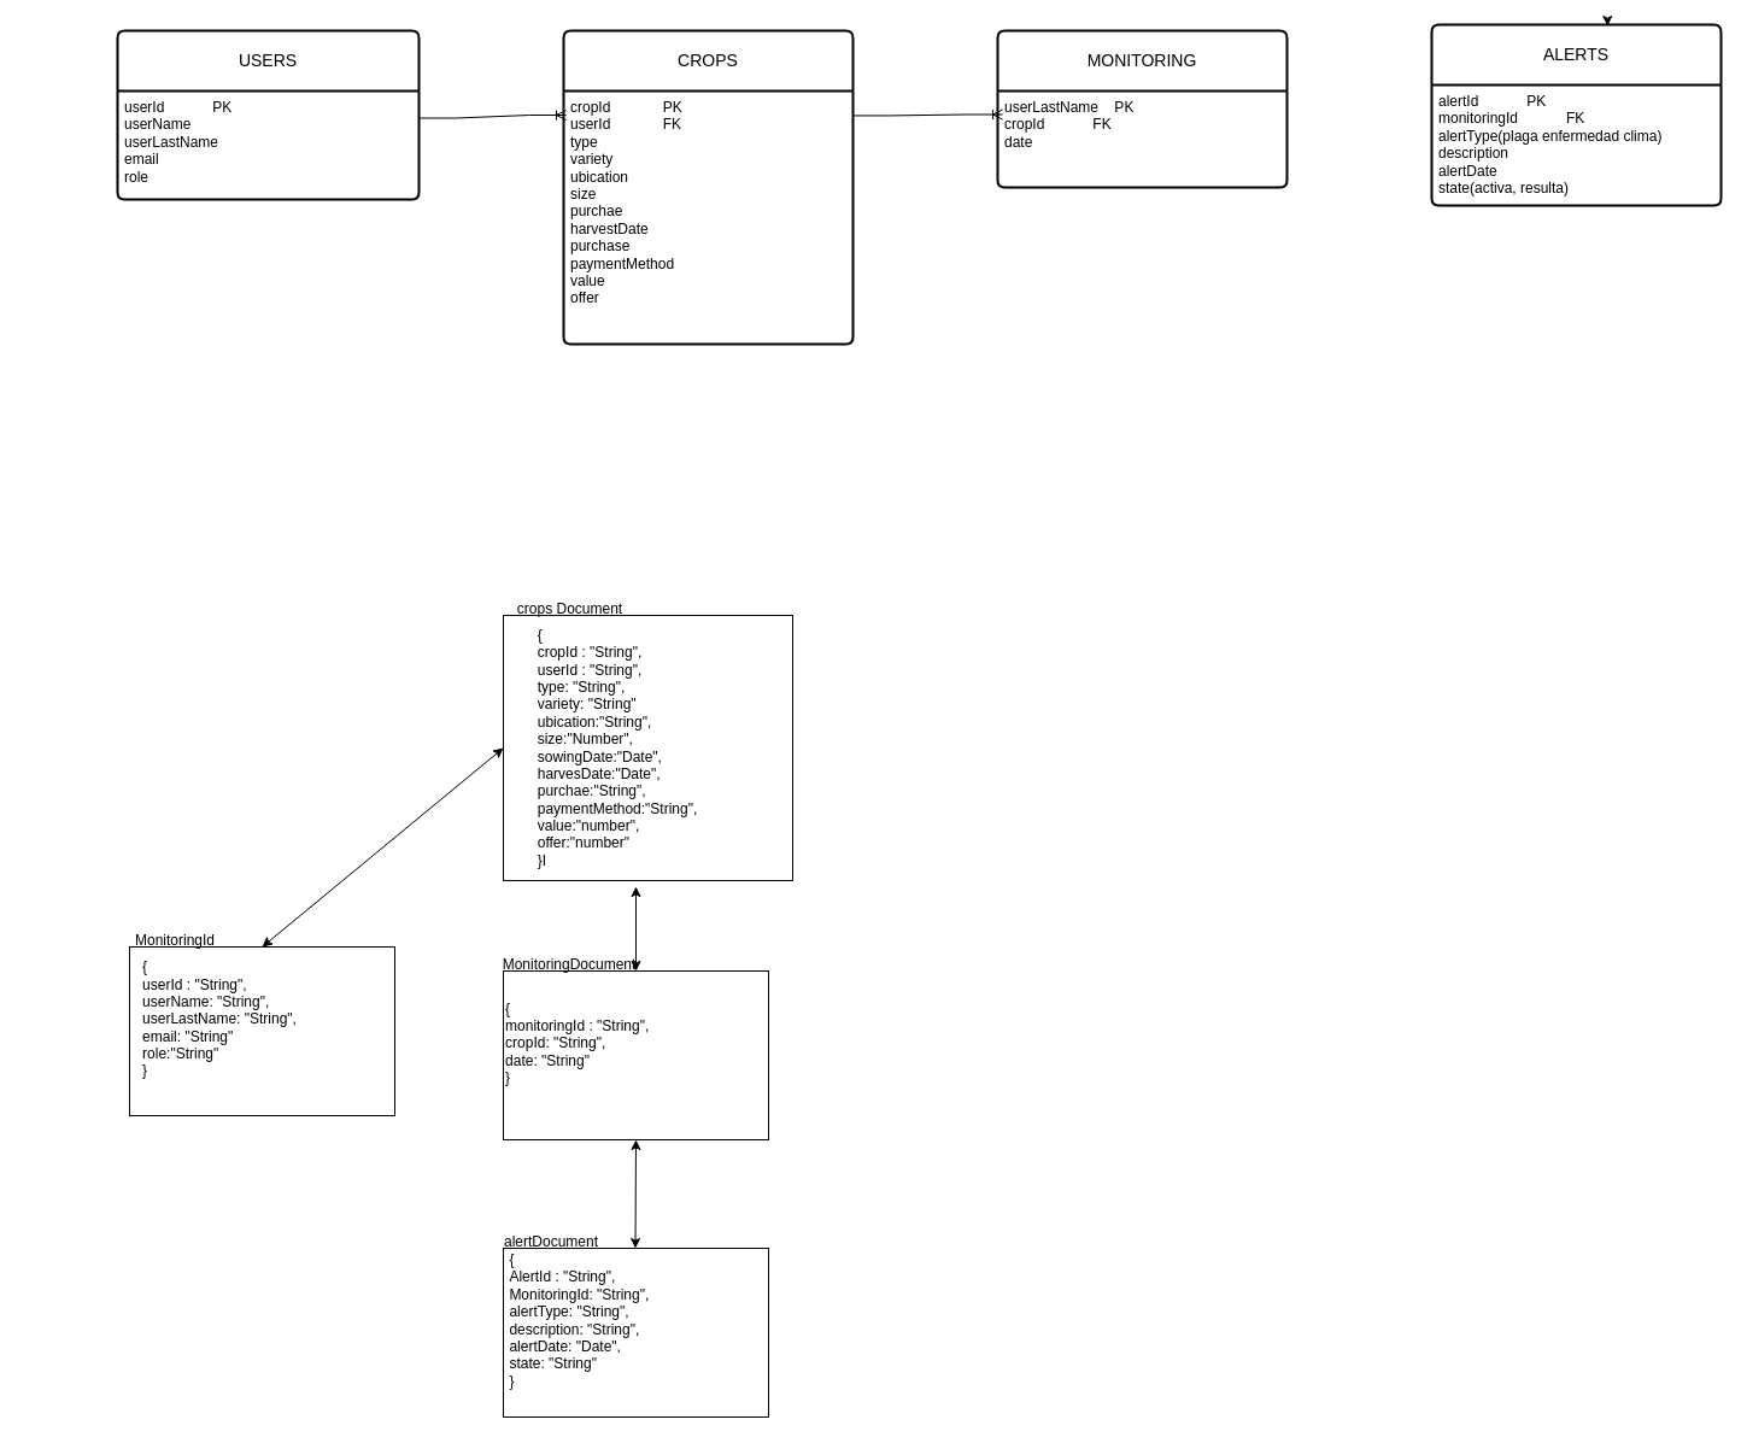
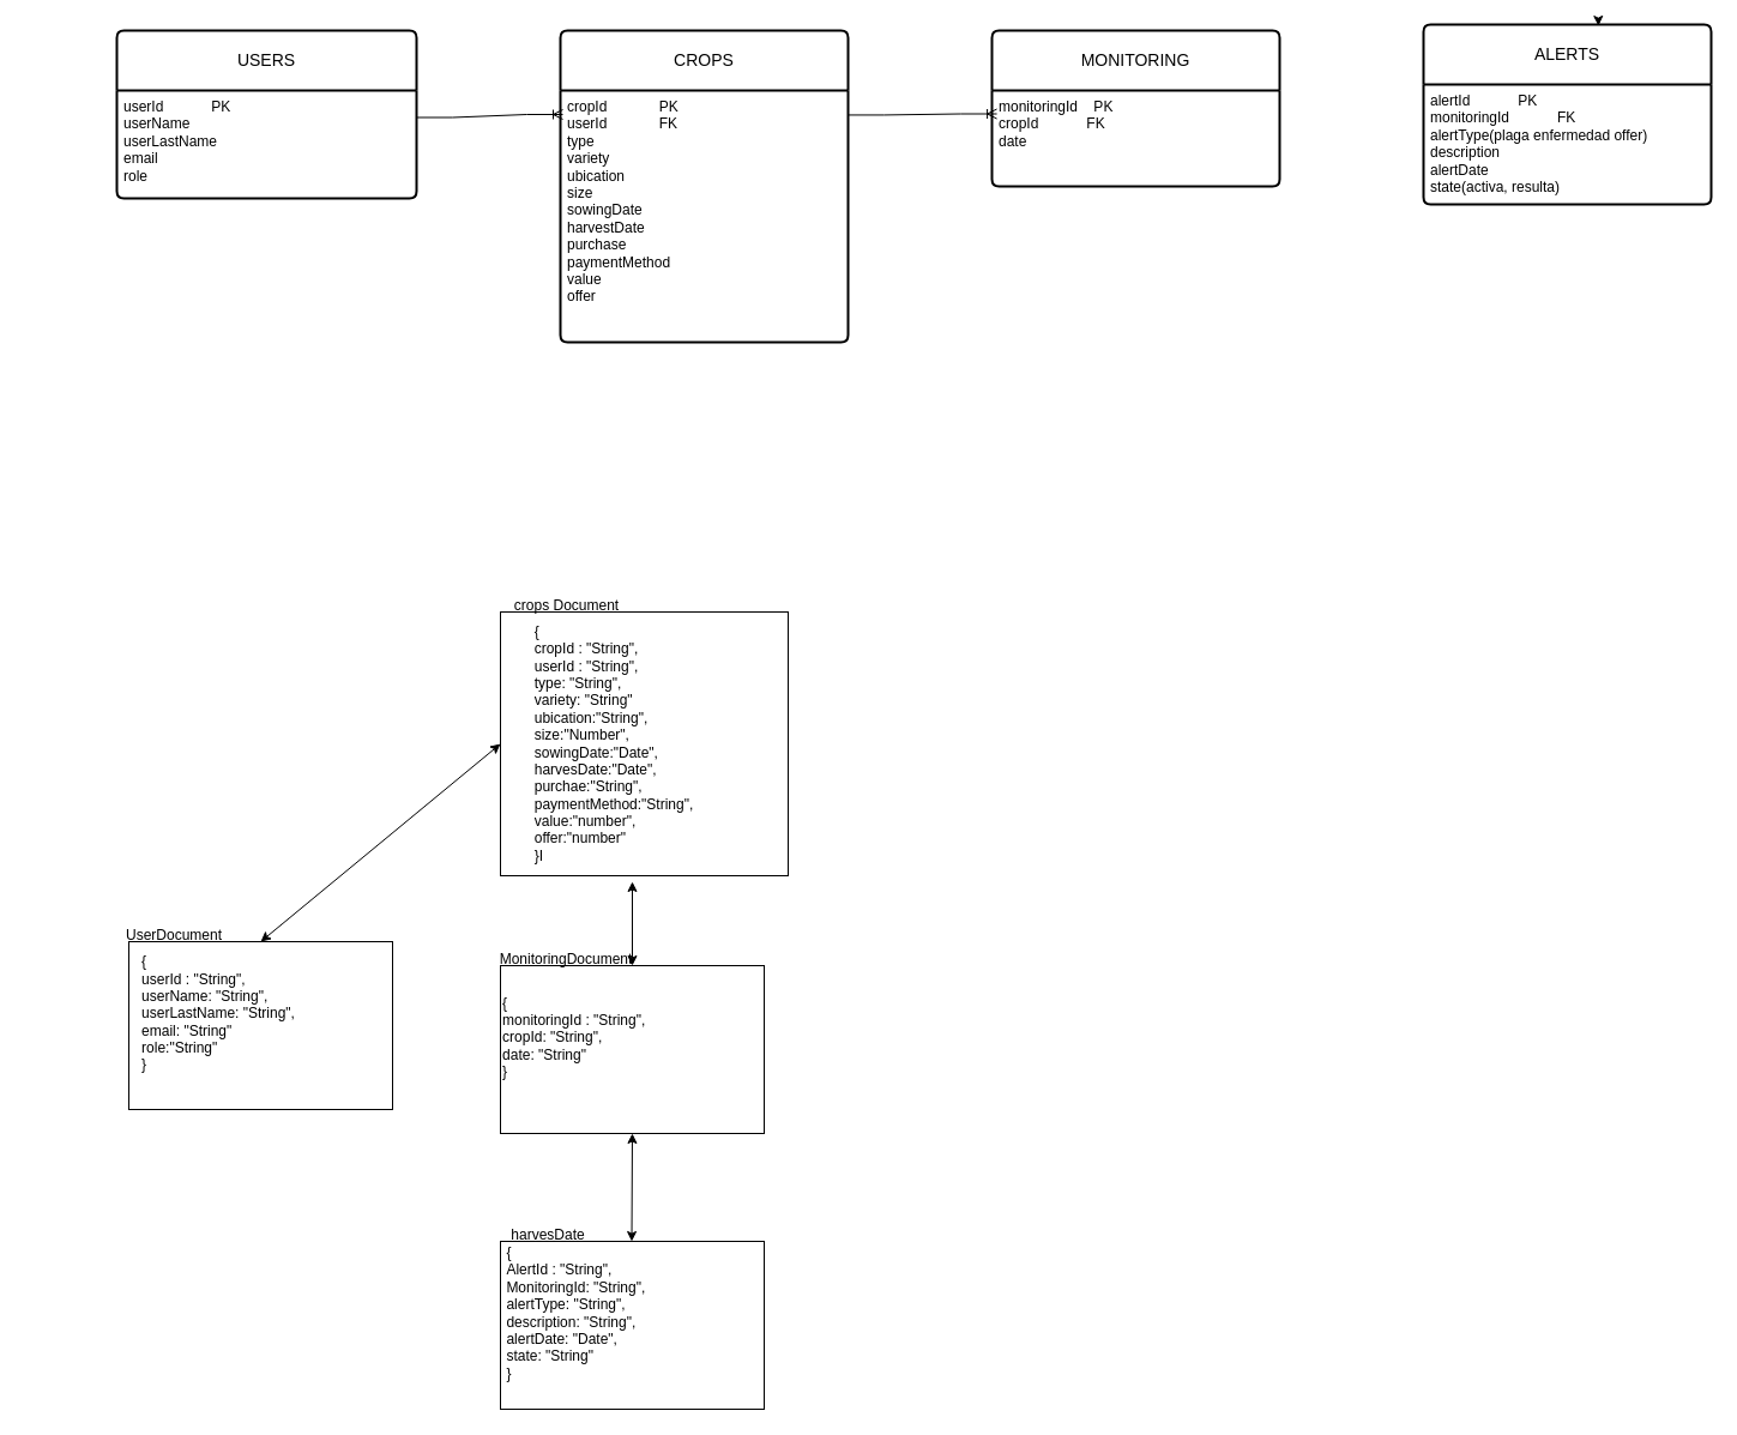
- <mxCell id="9" value="userLastName&amp;nbsp; &amp;nbsp; PK&lt;div&gt;cropId&amp;nbsp; &amp;nbsp; &amp;nbsp; &amp;nbsp; &amp;nbsp; &amp;nbsp; FK&lt;/div&gt;&lt;div&gt;date&lt;/div&gt;&lt;div&gt;&lt;br&gt;&lt;/div&gt;&lt;div&gt;&lt;br&gt;&lt;/div&gt;&lt;div&gt;&lt;br&gt;&lt;div&gt;&lt;div&gt;&lt;br&gt;&lt;/div&gt;&lt;div&gt;&lt;br&gt;&lt;/div&gt;&lt;div&gt;&lt;br&gt;&lt;/div&gt;&lt;div&gt;&lt;br&gt;&lt;/div&gt;&lt;/div&gt;&lt;/div&gt;" style="align=left;strokeColor=none;fillColor=none;spacingLeft=4;fontSize=12;verticalAlign=top;resizable=0;rotatable=0;part=1;html=1;" parent="8" vertex="1"><mxGeometry y="50" width="240" height="80" as="geometry" /></mxCell>
+ <mxCell id="9" value="monitoringId&amp;nbsp; &amp;nbsp; PK&lt;div&gt;cropId&amp;nbsp; &amp;nbsp; &amp;nbsp; &amp;nbsp; &amp;nbsp; &amp;nbsp; FK&lt;/div&gt;&lt;div&gt;date&lt;/div&gt;&lt;div&gt;&lt;br&gt;&lt;/div&gt;&lt;div&gt;&lt;br&gt;&lt;/div&gt;&lt;div&gt;&lt;br&gt;&lt;div&gt;&lt;div&gt;&lt;br&gt;&lt;/div&gt;&lt;div&gt;&lt;br&gt;&lt;/div&gt;&lt;div&gt;&lt;br&gt;&lt;/div&gt;&lt;div&gt;&lt;br&gt;&lt;/div&gt;&lt;/div&gt;&lt;/div&gt;" style="align=left;strokeColor=none;fillColor=none;spacingLeft=4;fontSize=12;verticalAlign=top;resizable=0;rotatable=0;part=1;html=1;" parent="8" vertex="1"><mxGeometry y="50" width="240" height="80" as="geometry" /></mxCell>
- <mxCell id="7" value="alertId&amp;nbsp; &amp;nbsp; &amp;nbsp; &amp;nbsp; &amp;nbsp; &amp;nbsp; PK&lt;br&gt;&lt;div&gt;monitoringId&amp;nbsp; &amp;nbsp; &amp;nbsp; &amp;nbsp; &amp;nbsp; &amp;nbsp; FK&lt;br&gt;&lt;div&gt;alertType(plaga enfermedad clima)&lt;/div&gt;&lt;div&gt;description&lt;/div&gt;&lt;div&gt;alertDate&lt;/div&gt;&lt;div&gt;state(activa, resulta)&lt;/div&gt;&lt;div&gt;&lt;br&gt;&lt;/div&gt;&lt;div&gt;&lt;br&gt;&lt;/div&gt;&lt;div&gt;&lt;br&gt;&lt;/div&gt;&lt;/div&gt;" style="align=left;strokeColor=none;fillColor=none;spacingLeft=4;fontSize=12;verticalAlign=top;resizable=0;rotatable=0;part=1;html=1;" parent="6" vertex="1"><mxGeometry y="50" width="240" height="100" as="geometry" /></mxCell>
+ <mxCell id="7" value="alertId&amp;nbsp; &amp;nbsp; &amp;nbsp; &amp;nbsp; &amp;nbsp; &amp;nbsp; PK&lt;br&gt;&lt;div&gt;monitoringId&amp;nbsp; &amp;nbsp; &amp;nbsp; &amp;nbsp; &amp;nbsp; &amp;nbsp; FK&lt;br&gt;&lt;div&gt;alertType(plaga enfermedad offer)&lt;/div&gt;&lt;div&gt;description&lt;/div&gt;&lt;div&gt;alertDate&lt;/div&gt;&lt;div&gt;state(activa, resulta)&lt;/div&gt;&lt;div&gt;&lt;br&gt;&lt;/div&gt;&lt;div&gt;&lt;br&gt;&lt;/div&gt;&lt;div&gt;&lt;br&gt;&lt;/div&gt;&lt;/div&gt;" style="align=left;strokeColor=none;fillColor=none;spacingLeft=4;fontSize=12;verticalAlign=top;resizable=0;rotatable=0;part=1;html=1;" parent="6" vertex="1"><mxGeometry y="50" width="240" height="100" as="geometry" /></mxCell>
- <mxCell id="5" value="cropId&amp;nbsp; &amp;nbsp; &amp;nbsp; &amp;nbsp; &amp;nbsp; &amp;nbsp; &amp;nbsp;PK&lt;br&gt;&lt;div&gt;userId&amp;nbsp; &amp;nbsp; &amp;nbsp; &amp;nbsp; &amp;nbsp; &amp;nbsp; &amp;nbsp;FK&lt;br&gt;&lt;div&gt;type&lt;/div&gt;&lt;div&gt;variety&lt;/div&gt;&lt;div&gt;ubication&lt;/div&gt;&lt;div&gt;size&lt;/div&gt;&lt;div&gt;purchae&lt;/div&gt;&lt;div&gt;harvestDate&lt;/div&gt;&lt;div&gt;purchase&lt;br&gt;&lt;/div&gt;&lt;div&gt;paymentMethod&lt;br&gt;&lt;/div&gt;&lt;div&gt;&lt;span style=&quot;background-color: initial;&quot;&gt;value&amp;nbsp; &amp;nbsp; &amp;nbsp; &amp;nbsp; &amp;nbsp;&amp;nbsp;&lt;/span&gt;&lt;br&gt;&lt;/div&gt;&lt;div&gt;&lt;div&gt;offer&amp;nbsp; &amp;nbsp;&lt;/div&gt;&lt;/div&gt;&lt;div&gt;&lt;br&gt;&lt;/div&gt;&lt;div&gt;&lt;br&gt;&lt;/div&gt;&lt;/div&gt;" style="align=left;strokeColor=none;fillColor=none;spacingLeft=4;fontSize=12;verticalAlign=top;resizable=0;rotatable=0;part=1;html=1;" parent="4" vertex="1"><mxGeometry y="50" width="240" height="210" as="geometry" /></mxCell>
+ <mxCell id="5" value="cropId&amp;nbsp; &amp;nbsp; &amp;nbsp; &amp;nbsp; &amp;nbsp; &amp;nbsp; &amp;nbsp;PK&lt;br&gt;&lt;div&gt;userId&amp;nbsp; &amp;nbsp; &amp;nbsp; &amp;nbsp; &amp;nbsp; &amp;nbsp; &amp;nbsp;FK&lt;br&gt;&lt;div&gt;type&lt;/div&gt;&lt;div&gt;variety&lt;/div&gt;&lt;div&gt;ubication&lt;/div&gt;&lt;div&gt;size&lt;/div&gt;&lt;div&gt;sowingDate&lt;/div&gt;&lt;div&gt;harvestDate&lt;/div&gt;&lt;div&gt;purchase&lt;br&gt;&lt;/div&gt;&lt;div&gt;paymentMethod&lt;br&gt;&lt;/div&gt;&lt;div&gt;&lt;span style=&quot;background-color: initial;&quot;&gt;value&amp;nbsp; &amp;nbsp; &amp;nbsp; &amp;nbsp; &amp;nbsp;&amp;nbsp;&lt;/span&gt;&lt;br&gt;&lt;/div&gt;&lt;div&gt;&lt;div&gt;offer&amp;nbsp; &amp;nbsp;&lt;/div&gt;&lt;/div&gt;&lt;div&gt;&lt;br&gt;&lt;/div&gt;&lt;div&gt;&lt;br&gt;&lt;/div&gt;&lt;/div&gt;" style="align=left;strokeColor=none;fillColor=none;spacingLeft=4;fontSize=12;verticalAlign=top;resizable=0;rotatable=0;part=1;html=1;" parent="4" vertex="1"><mxGeometry y="50" width="240" height="210" as="geometry" /></mxCell>
- <mxCell id="14" value="MonitoringId" style="text;html=1;align=center;verticalAlign=middle;whiteSpace=wrap;rounded=0;" parent="1" vertex="1"><mxGeometry x="20" y="765" width="250" height="30" as="geometry" /></mxCell>
+ <mxCell id="14" value="UserDocument" style="text;html=1;align=center;verticalAlign=middle;whiteSpace=wrap;rounded=0;" parent="1" vertex="1"><mxGeometry x="20" y="765" width="250" height="30" as="geometry" /></mxCell>
- <mxCell id="26" value="alertDocument" style="text;html=1;align=center;verticalAlign=middle;whiteSpace=wrap;rounded=0;" parent="1" vertex="1"><mxGeometry x="427" y="1015" width="60" height="30" as="geometry" /></mxCell>
+ <mxCell id="26" value="harvesDate" style="text;html=1;align=center;verticalAlign=middle;whiteSpace=wrap;rounded=0;" parent="1" vertex="1"><mxGeometry x="427" y="1015" width="60" height="30" as="geometry" /></mxCell>
